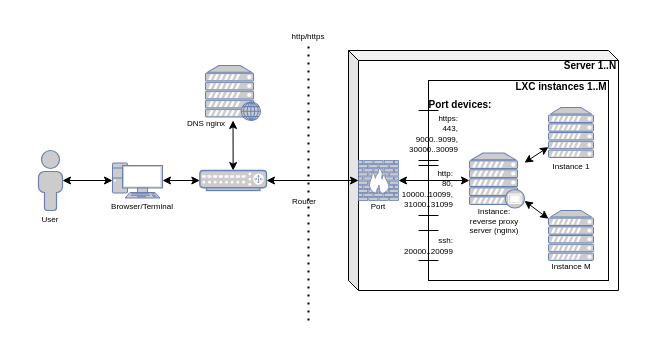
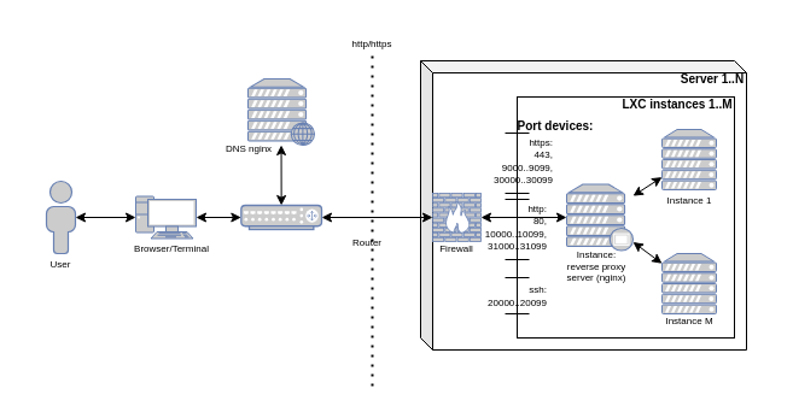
- <mxCell id="28" value="&lt;font style=&quot;font-size: 8px;&quot;&gt;Port&lt;/font&gt;" style="text;html=1;strokeColor=none;fillColor=none;align=center;verticalAlign=middle;whiteSpace=wrap;rounded=0;" vertex="1" parent="1"><mxGeometry x="348" y="190" width="60" height="30" as="geometry" /></mxCell>
+ <mxCell id="28" value="&lt;font style=&quot;font-size: 8px;&quot;&gt;Firewall&lt;/font&gt;" style="text;html=1;strokeColor=none;fillColor=none;align=center;verticalAlign=middle;whiteSpace=wrap;rounded=0;" vertex="1" parent="1"><mxGeometry x="348" y="190" width="60" height="30" as="geometry" /></mxCell>
